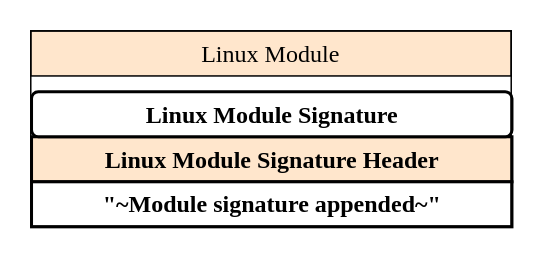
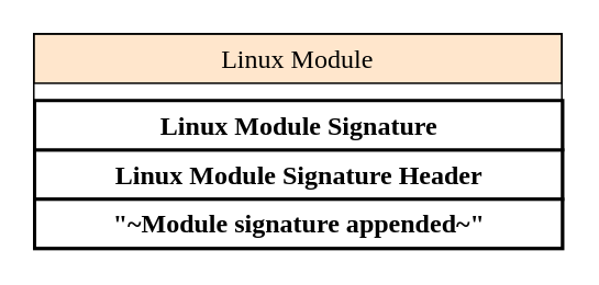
- <mxCell id="5" value="&lt;font face=&quot;LMRoman10-Regular&quot; style=&quot;font-size: 16px;&quot;&gt;&lt;b&gt;Linux Module Signature&lt;/b&gt;&lt;br&gt;&lt;/font&gt;" style="whiteSpace=wrap;html=1;strokeWidth=2;rounded=1;" parent="1" vertex="1"><mxGeometry x="20.5" y="60.5" width="320" height="30" as="geometry" /></mxCell>
+ <mxCell id="5" value="&lt;font face=&quot;LMRoman10-Regular&quot; style=&quot;font-size: 16px;&quot;&gt;&lt;b&gt;Linux Module Signature&lt;/b&gt;&lt;br&gt;&lt;/font&gt;" style="rounded=0;whiteSpace=wrap;html=1;strokeWidth=2;" parent="1" vertex="1"><mxGeometry x="20.5" y="60.5" width="320" height="30" as="geometry" /></mxCell>
- <mxCell id="3" value="&lt;div style=&quot;text-align: start; line-height: 18px; font-size: 16px;&quot;&gt;&lt;font style=&quot;font-size: 16px;&quot; face=&quot;LMRoman10-Regular&quot;&gt;&lt;b&gt;Linux Module Signature Header&lt;/b&gt;&lt;/font&gt;&lt;/div&gt;" style="rounded=0;whiteSpace=wrap;html=1;strokeWidth=2;fillColor=#ffe6cc;" parent="1" vertex="1"><mxGeometry x="20.5" y="90.5" width="320" height="30" as="geometry" /></mxCell>
+ <mxCell id="3" value="&lt;div style=&quot;text-align: start; line-height: 18px; font-size: 16px;&quot;&gt;&lt;font style=&quot;font-size: 16px;&quot; face=&quot;LMRoman10-Regular&quot;&gt;&lt;b&gt;Linux Module Signature Header&lt;/b&gt;&lt;/font&gt;&lt;/div&gt;" style="rounded=0;whiteSpace=wrap;html=1;strokeWidth=2;" parent="1" vertex="1"><mxGeometry x="20.5" y="90.5" width="320" height="30" as="geometry" /></mxCell>
